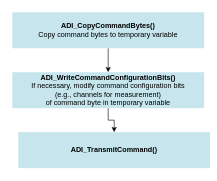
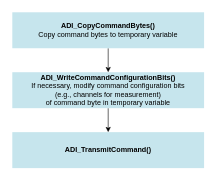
- <mxCell id="6" value="&lt;b&gt;ADI_TransmitCommand()&lt;/b&gt;" style="rounded=0;whiteSpace=wrap;html=1;fillColor=#c6e5ed;strokeColor=none;" vertex="1" parent="1"><mxGeometry x="30" y="220" width="320" height="60" as="geometry" /></mxCell>
+ <mxCell id="6" value="&lt;b&gt;ADI_TransmitCommand()&lt;/b&gt;" style="rounded=0;whiteSpace=wrap;html=1;fillColor=#c6e5ed;strokeColor=none;" vertex="1" parent="1"><mxGeometry x="20" y="220" width="320" height="60" as="geometry" /></mxCell>
